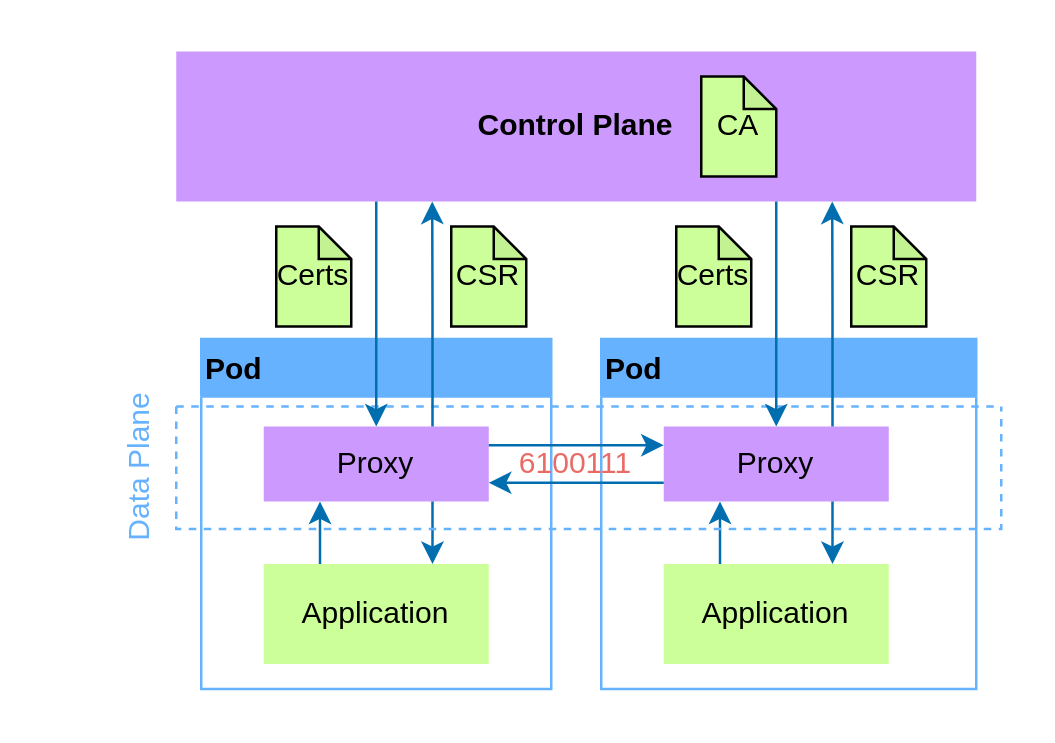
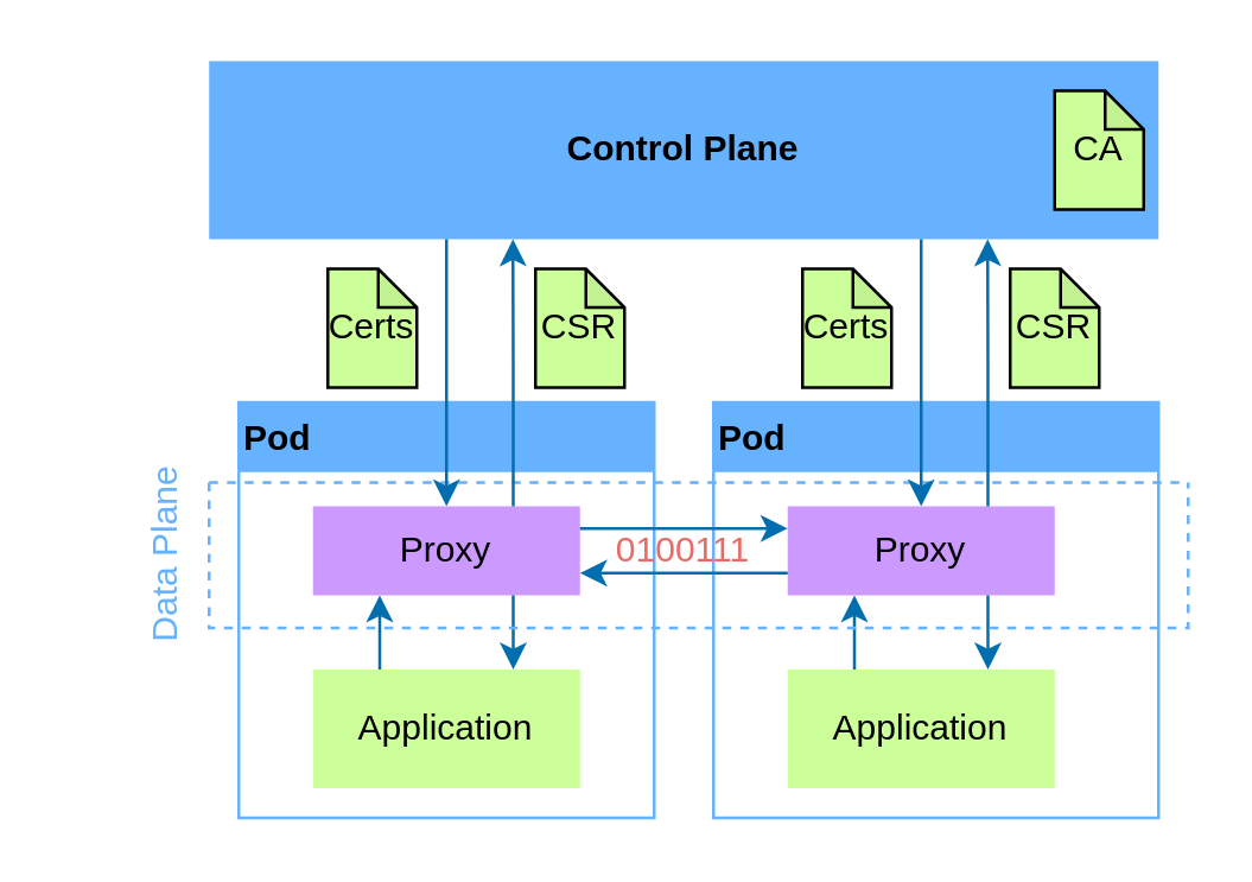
- <mxCell id="2" value="&lt;b&gt;Control Plane&lt;/b&gt;" style="rounded=0;whiteSpace=wrap;html=1;fillColor=#cc99ff;strokeColor=none;points=[[0,0,0,0,0],[0,0.25,0,0,0],[0,0.5,0,0,0],[0,0.75,0,0,0],[0,1,0,0,0],[0.25,0,0,0,0],[0.25,1,0,0,0],[0.32,1,0,0,0],[0.5,0,0,0,0],[0.75,0,0,0,0],[0.75,1,0,0,0],[0.82,1,0,0,0],[1,0,0,0,0],[1,0.25,0,0,0],[1,0.5,0,0,0],[1,0.75,0,0,0]];" parent="1" vertex="1"><mxGeometry x="70" y="20" width="320" height="60" as="geometry" /></mxCell>
+ <mxCell id="2" value="&lt;b&gt;Control Plane&lt;/b&gt;" style="rounded=0;whiteSpace=wrap;html=1;fillColor=#66B2FF;strokeColor=none;points=[[0,0,0,0,0],[0,0.25,0,0,0],[0,0.5,0,0,0],[0,0.75,0,0,0],[0,1,0,0,0],[0.25,0,0,0,0],[0.25,1,0,0,0],[0.32,1,0,0,0],[0.5,0,0,0,0],[0.75,0,0,0,0],[0.75,1,0,0,0],[0.82,1,0,0,0],[1,0,0,0,0],[1,0.25,0,0,0],[1,0.5,0,0,0],[1,0.75,0,0,0]];" parent="1" vertex="1"><mxGeometry x="70" y="20" width="320" height="60" as="geometry" /></mxCell>
- <mxCell id="25" value="CA" style="shape=note;whiteSpace=wrap;html=1;backgroundOutline=1;darkOpacity=0.05;fillColor=#CCFF99;spacingLeft=0;size=13;" vertex="1" parent="21"><mxGeometry x="280" y="30" width="30" height="40" as="geometry" /></mxCell>
+ <mxCell id="25" value="CA" style="shape=note;whiteSpace=wrap;html=1;backgroundOutline=1;darkOpacity=0.05;fillColor=#CCFF99;spacingLeft=0;size=13;" vertex="1" parent="21"><mxGeometry x="355" y="30" width="30" height="40" as="geometry" /></mxCell>
- <mxCell id="24" value="6100111" style="text;html=1;strokeColor=none;fillColor=none;align=center;verticalAlign=middle;whiteSpace=wrap;rounded=0;fontColor=#EA6B66;" vertex="1" parent="21"><mxGeometry x="200" y="170" width="60" height="30" as="geometry" /></mxCell>
+ <mxCell id="24" value="0100111" style="text;html=1;strokeColor=none;fillColor=none;align=center;verticalAlign=middle;whiteSpace=wrap;rounded=0;fontColor=#EA6B66;" vertex="1" parent="21"><mxGeometry x="200" y="170" width="60" height="30" as="geometry" /></mxCell>
